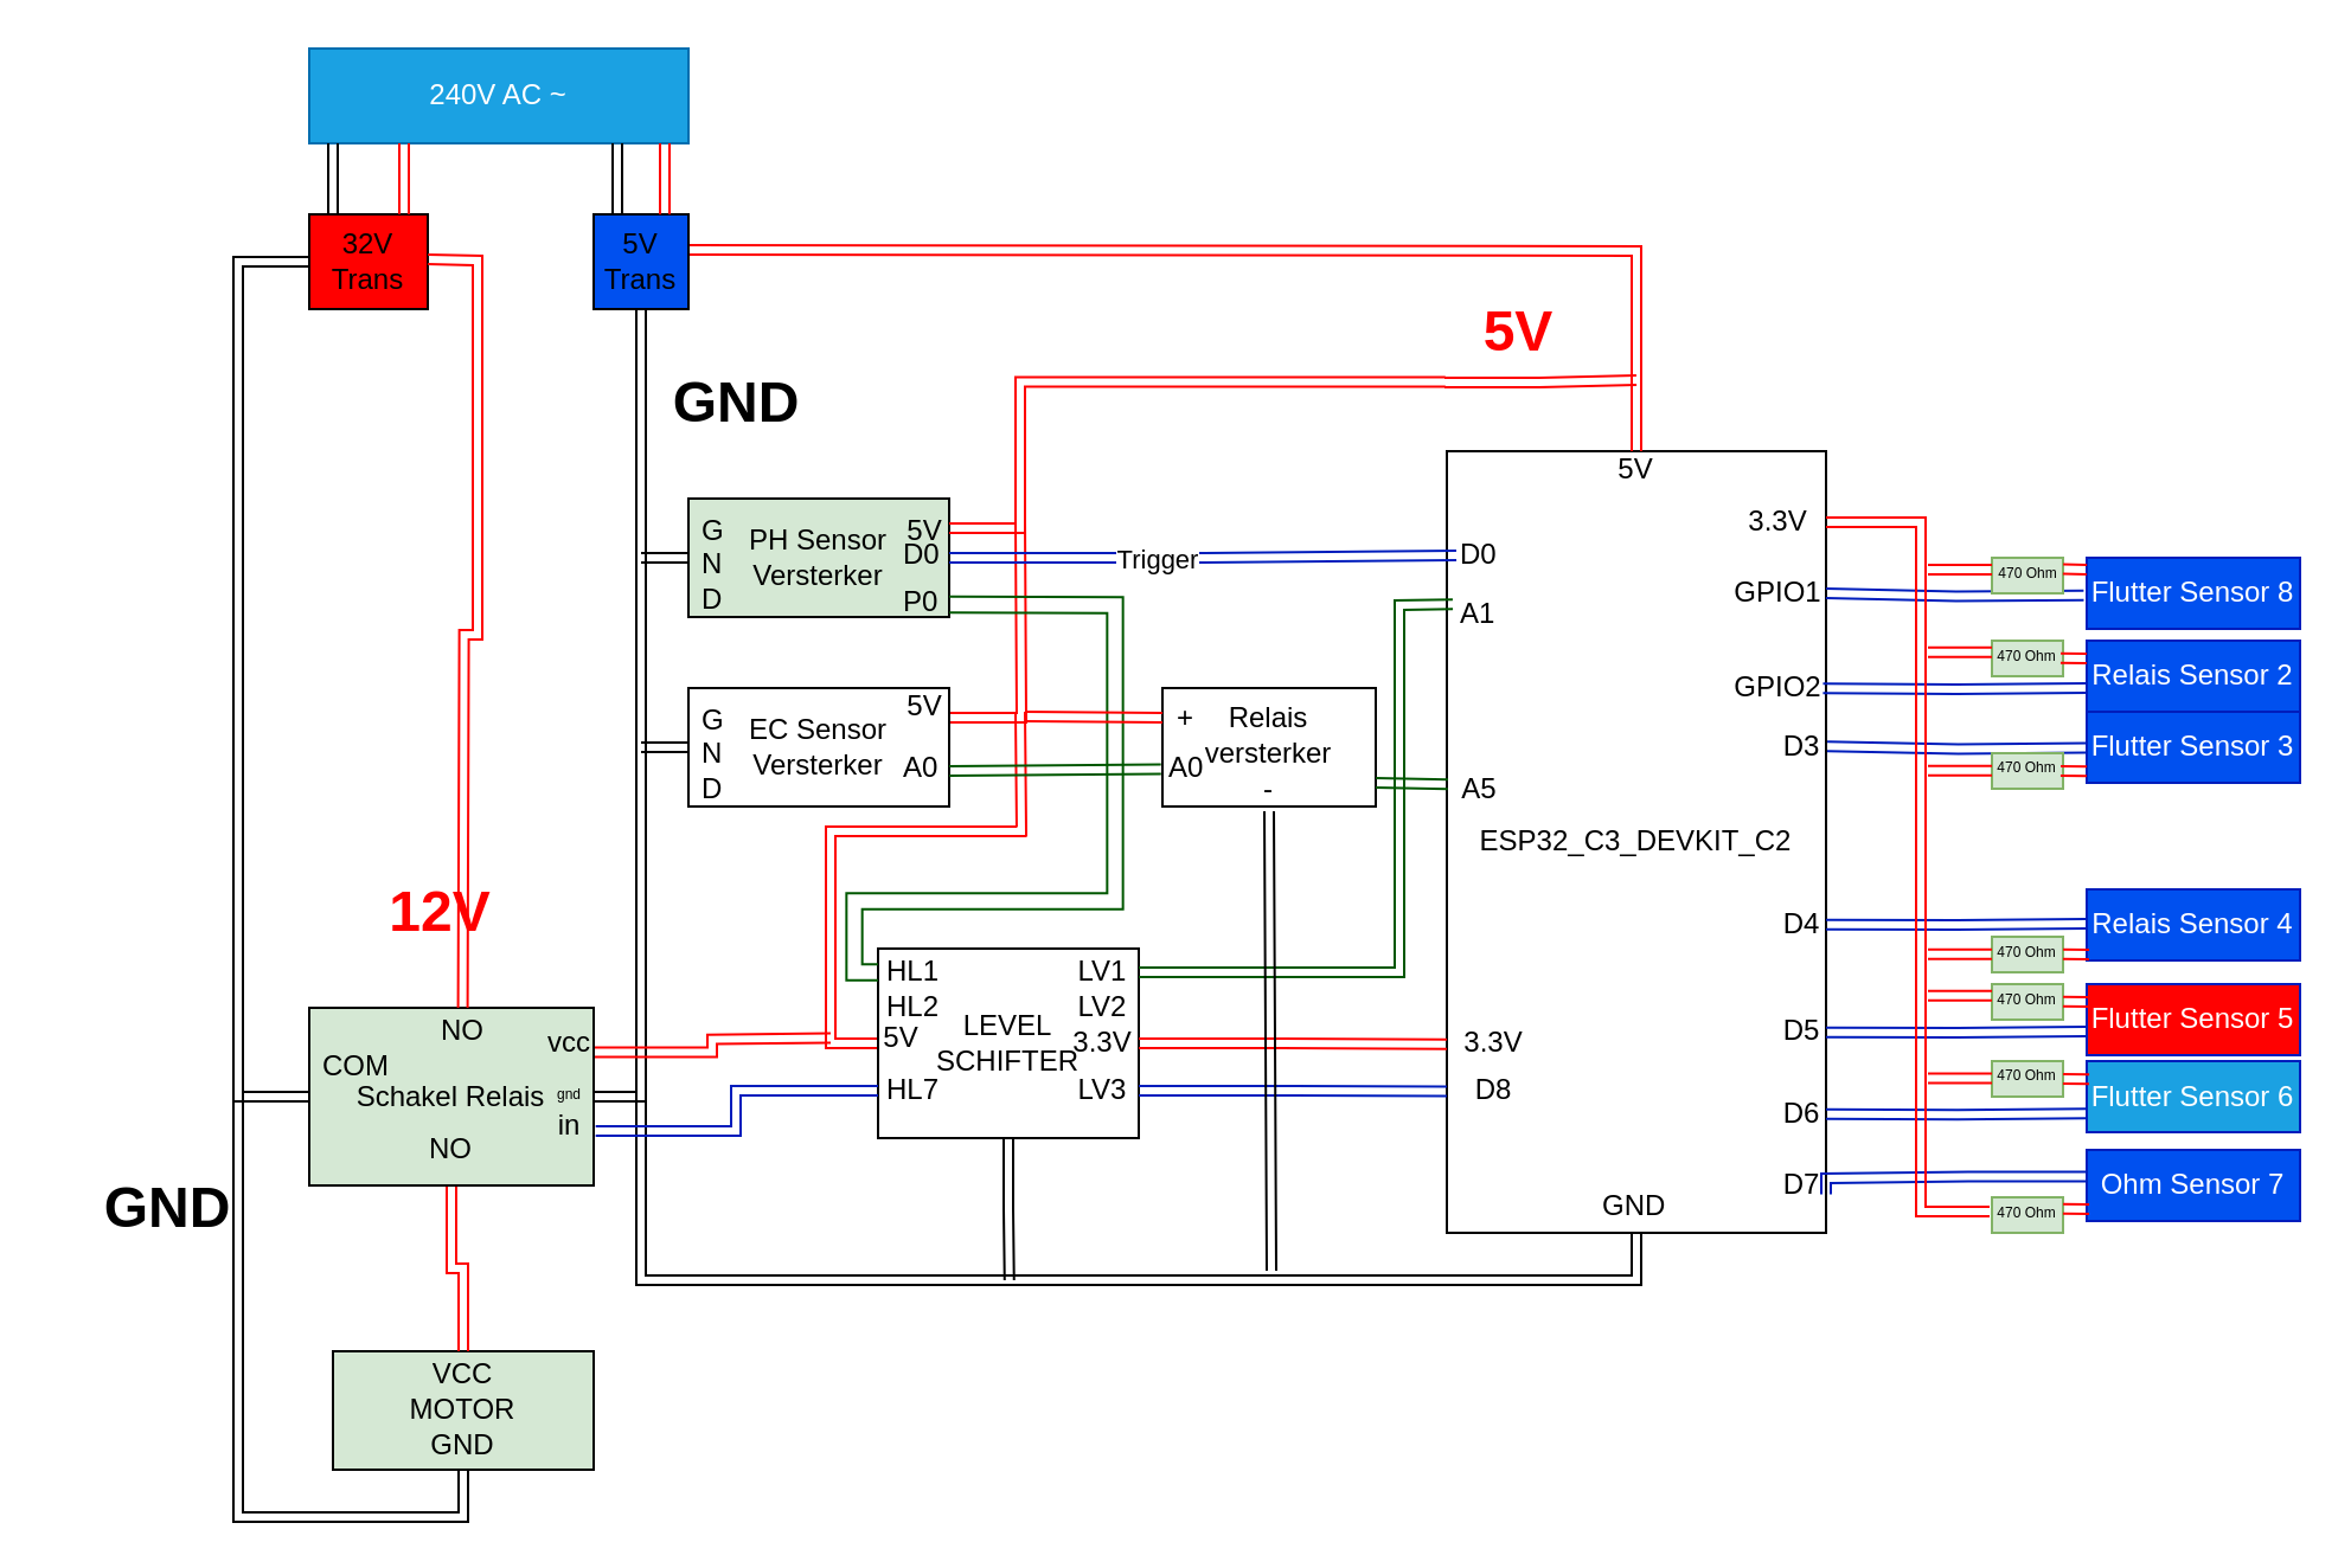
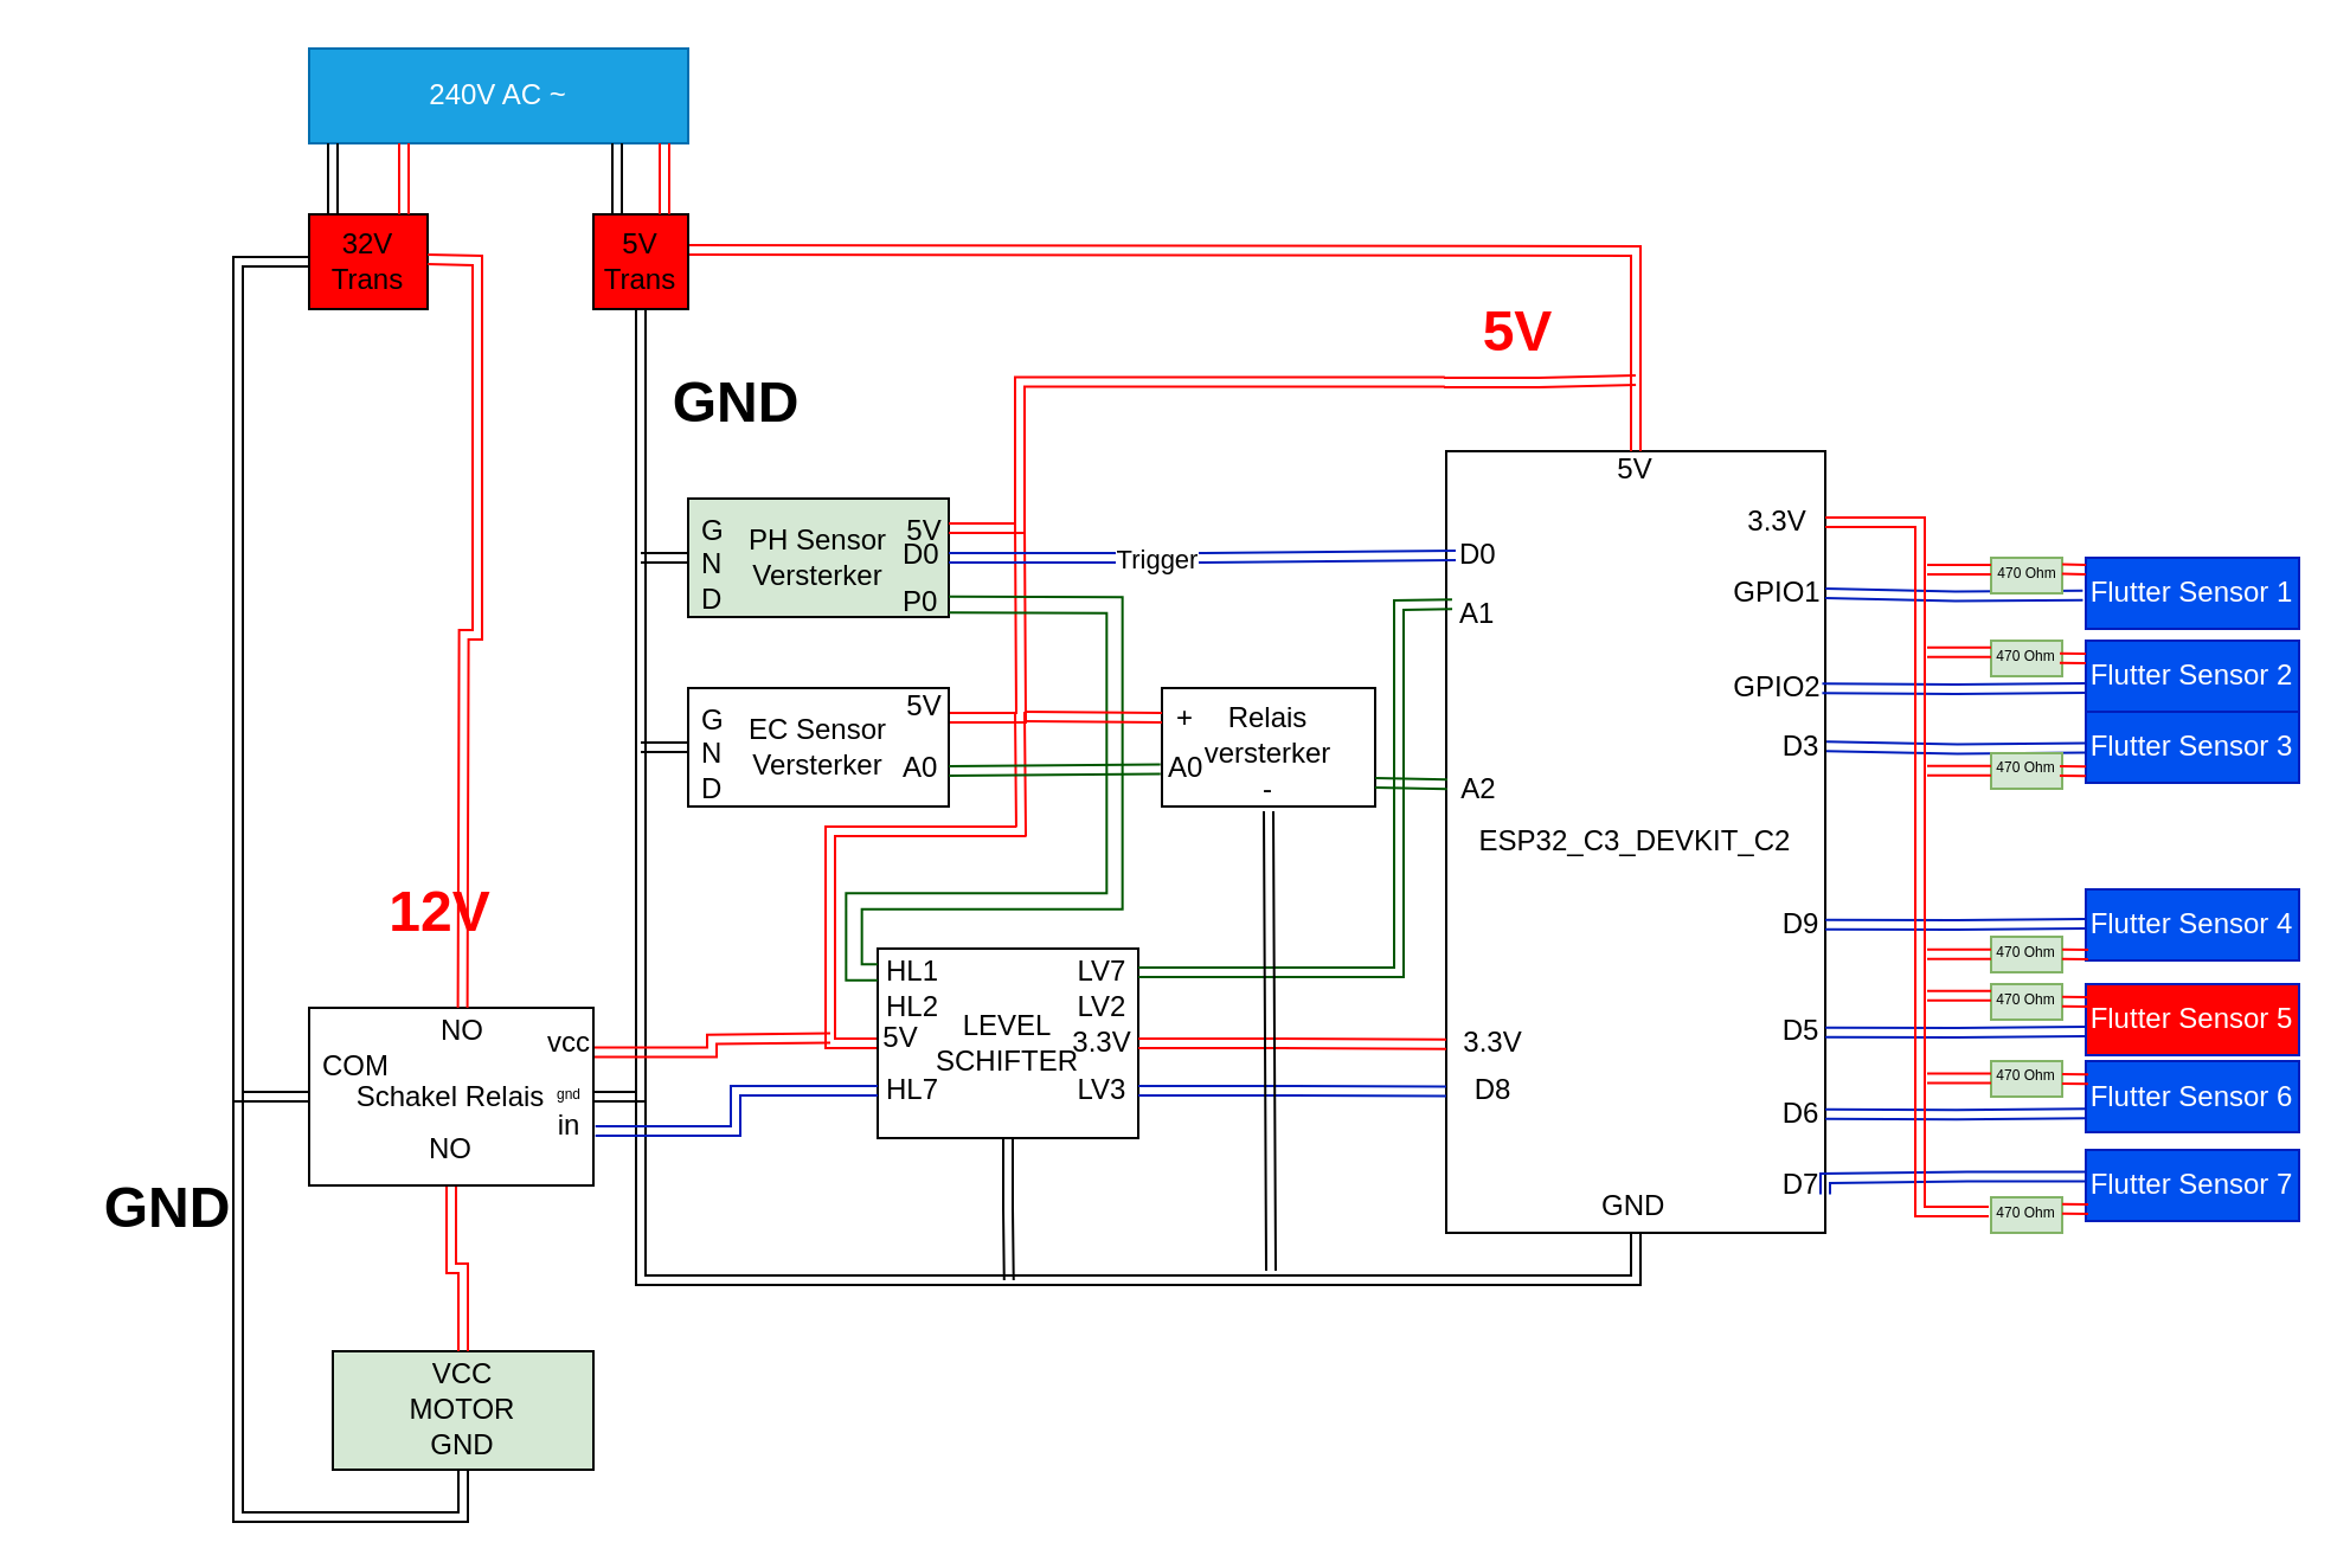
- <mxCell id="12" value="5V&lt;div&gt;Trans&lt;/div&gt;" style="html=1;whiteSpace=wrap;fillColor=#0050ef;" parent="1" vertex="1"><mxGeometry x="250" y="90" width="40" height="40" as="geometry" /></mxCell>
+ <mxCell id="12" value="5V&lt;div&gt;Trans&lt;/div&gt;" style="html=1;whiteSpace=wrap;fillColor=#ff0101;" parent="1" vertex="1"><mxGeometry x="250" y="90" width="40" height="40" as="geometry" /></mxCell>
- <mxCell id="2" value="Flutter Sensor 8" style="html=1;whiteSpace=wrap;fillColor=#0050ef;fontColor=#ffffff;strokeColor=#001DBC;" parent="1" vertex="1"><mxGeometry x="880" y="235" width="90" height="30" as="geometry" /></mxCell>
+ <mxCell id="2" value="Flutter Sensor 1" style="html=1;whiteSpace=wrap;fillColor=#0050ef;fontColor=#ffffff;strokeColor=#001DBC;" parent="1" vertex="1"><mxGeometry x="880" y="235" width="90" height="30" as="geometry" /></mxCell>
- <mxCell id="3" value="Relais Sensor 2" style="html=1;whiteSpace=wrap;fillColor=#0050ef;fontColor=#ffffff;strokeColor=#001DBC;" parent="1" vertex="1"><mxGeometry x="880" y="270" width="90" height="30" as="geometry" /></mxCell>
+ <mxCell id="3" value="Flutter Sensor 2" style="html=1;whiteSpace=wrap;fillColor=#0050ef;fontColor=#ffffff;strokeColor=#001DBC;" parent="1" vertex="1"><mxGeometry x="880" y="270" width="90" height="30" as="geometry" /></mxCell>
- <mxCell id="131" value="A5" style="text;html=1;align=center;verticalAlign=middle;whiteSpace=wrap;rounded=0;" parent="1" vertex="1"><mxGeometry x="594" y="317.5" width="60" height="30" as="geometry" /></mxCell>
+ <mxCell id="131" value="A2" style="text;html=1;align=center;verticalAlign=middle;whiteSpace=wrap;rounded=0;" parent="1" vertex="1"><mxGeometry x="594" y="317.5" width="60" height="30" as="geometry" /></mxCell>
- <mxCell id="26" value="D4" style="text;html=1;align=center;verticalAlign=middle;whiteSpace=wrap;rounded=0;" parent="1" vertex="1"><mxGeometry x="740" y="380" width="40" height="20" as="geometry" /></mxCell>
+ <mxCell id="26" value="D9" style="text;html=1;align=center;verticalAlign=middle;whiteSpace=wrap;rounded=0;" parent="1" vertex="1"><mxGeometry x="740" y="380" width="40" height="20" as="geometry" /></mxCell>
- <mxCell id="5" value="Relais Sensor 4" style="html=1;whiteSpace=wrap;fillColor=#0050ef;fontColor=#ffffff;strokeColor=#001DBC;" parent="1" vertex="1"><mxGeometry x="880" y="375" width="90" height="30" as="geometry" /></mxCell>
+ <mxCell id="5" value="Flutter Sensor 4" style="html=1;whiteSpace=wrap;fillColor=#0050ef;fontColor=#ffffff;strokeColor=#001DBC;" parent="1" vertex="1"><mxGeometry x="880" y="375" width="90" height="30" as="geometry" /></mxCell>
- <mxCell id="73" value="LV1" style="text;html=1;align=center;verticalAlign=middle;whiteSpace=wrap;rounded=0;" parent="1" vertex="1"><mxGeometry x="440" y="400" width="50" height="20" as="geometry" /></mxCell>
+ <mxCell id="73" value="LV7" style="text;html=1;align=center;verticalAlign=middle;whiteSpace=wrap;rounded=0;" parent="1" vertex="1"><mxGeometry x="440" y="400" width="50" height="20" as="geometry" /></mxCell>
- <mxCell id="62" value="Schakel Relais" style="html=1;whiteSpace=wrap;movable=1;resizable=1;rotatable=1;deletable=1;editable=1;locked=0;connectable=1;align=center;fillColor=#d5e8d4;" parent="1" vertex="1"><mxGeometry x="130" y="425" width="120" height="75" as="geometry" /></mxCell>
+ <mxCell id="62" value="Schakel Relais" style="html=1;whiteSpace=wrap;movable=1;resizable=1;rotatable=1;deletable=1;editable=1;locked=0;connectable=1;align=center;" parent="1" vertex="1"><mxGeometry x="130" y="425" width="120" height="75" as="geometry" /></mxCell>
- <mxCell id="7" value="Flutter Sensor 6" style="html=1;whiteSpace=wrap;fillColor=#1ba1e2;fontColor=#ffffff;strokeColor=#001DBC;" parent="1" vertex="1"><mxGeometry x="880" y="447.5" width="90" height="30" as="geometry" /></mxCell>
+ <mxCell id="7" value="Flutter Sensor 6" style="html=1;whiteSpace=wrap;fillColor=#0050ef;fontColor=#ffffff;strokeColor=#001DBC;" parent="1" vertex="1"><mxGeometry x="880" y="447.5" width="90" height="30" as="geometry" /></mxCell>
- <mxCell id="8" value="Ohm Sensor 7" style="html=1;whiteSpace=wrap;fillColor=#0050ef;fontColor=#ffffff;strokeColor=#001DBC;" parent="1" vertex="1"><mxGeometry x="880" y="485" width="90" height="30" as="geometry" /></mxCell>
+ <mxCell id="8" value="Flutter Sensor 7" style="html=1;whiteSpace=wrap;fillColor=#0050ef;fontColor=#ffffff;strokeColor=#001DBC;" parent="1" vertex="1"><mxGeometry x="880" y="485" width="90" height="30" as="geometry" /></mxCell>
